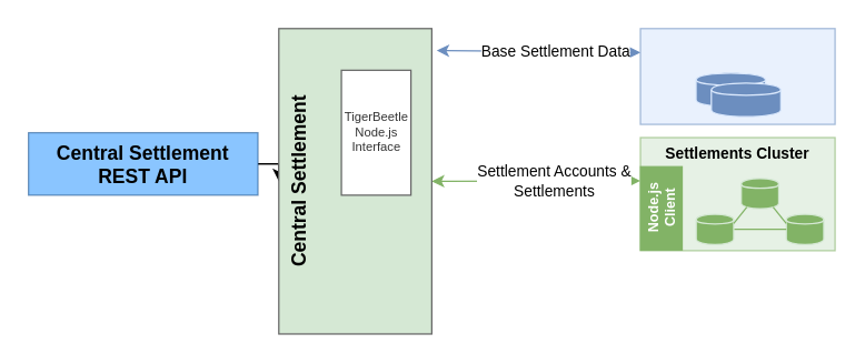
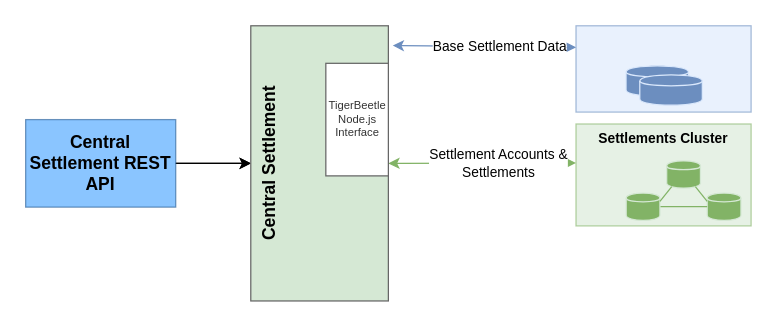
- <mxCell id="22" value="TigerBeetle &lt;br style=&quot;font-size: 9px;&quot;&gt;Node.js &lt;br style=&quot;font-size: 9px;&quot;&gt;Interface" style="html=1;fontSize=9;strokeColor=#666666;fillColor=#FFFFFF;horizontal=1;fontColor=#333333;fontStyle=0" parent="1" vertex="1"><mxGeometry x="245" y="50" width="50" height="90" as="geometry" /></mxCell>
+ <mxCell id="22" value="TigerBeetle &lt;br style=&quot;font-size: 9px;&quot;&gt;Node.js &lt;br style=&quot;font-size: 9px;&quot;&gt;Interface" style="html=1;fontSize=9;strokeColor=#666666;fillColor=#FFFFFF;horizontal=1;fontColor=#333333;fontStyle=0" parent="1" vertex="1"><mxGeometry x="260" y="50" width="50" height="90" as="geometry" /></mxCell>
- <mxCell id="7" value="Central Settlement REST API" style="rounded=0;whiteSpace=wrap;html=1;fontSize=14;opacity=60;fontStyle=1;fillColor=#3D9EFF;strokeColor=#22588F;" parent="1" vertex="1"><mxGeometry x="20" y="95" width="165" height="45" as="geometry" /></mxCell>
+ <mxCell id="7" value="Central Settlement REST API" style="rounded=0;whiteSpace=wrap;html=1;fontSize=14;opacity=60;fontStyle=1;fillColor=#3D9EFF;strokeColor=#22588F;" parent="1" vertex="1"><mxGeometry x="20" y="95" width="120" height="70" as="geometry" /></mxCell>
- <mxCell id="23" value="Node.js&lt;br style=&quot;font-size: 10px;&quot;&gt;Client" style="html=1;fontSize=10;strokeColor=#82b366;fillColor=#82B366;horizontal=0;fontColor=#FFFFFF;fontStyle=1" parent="1" vertex="1"><mxGeometry x="460.12" y="119.5" width="29.88" height="60" as="geometry" /></mxCell>
